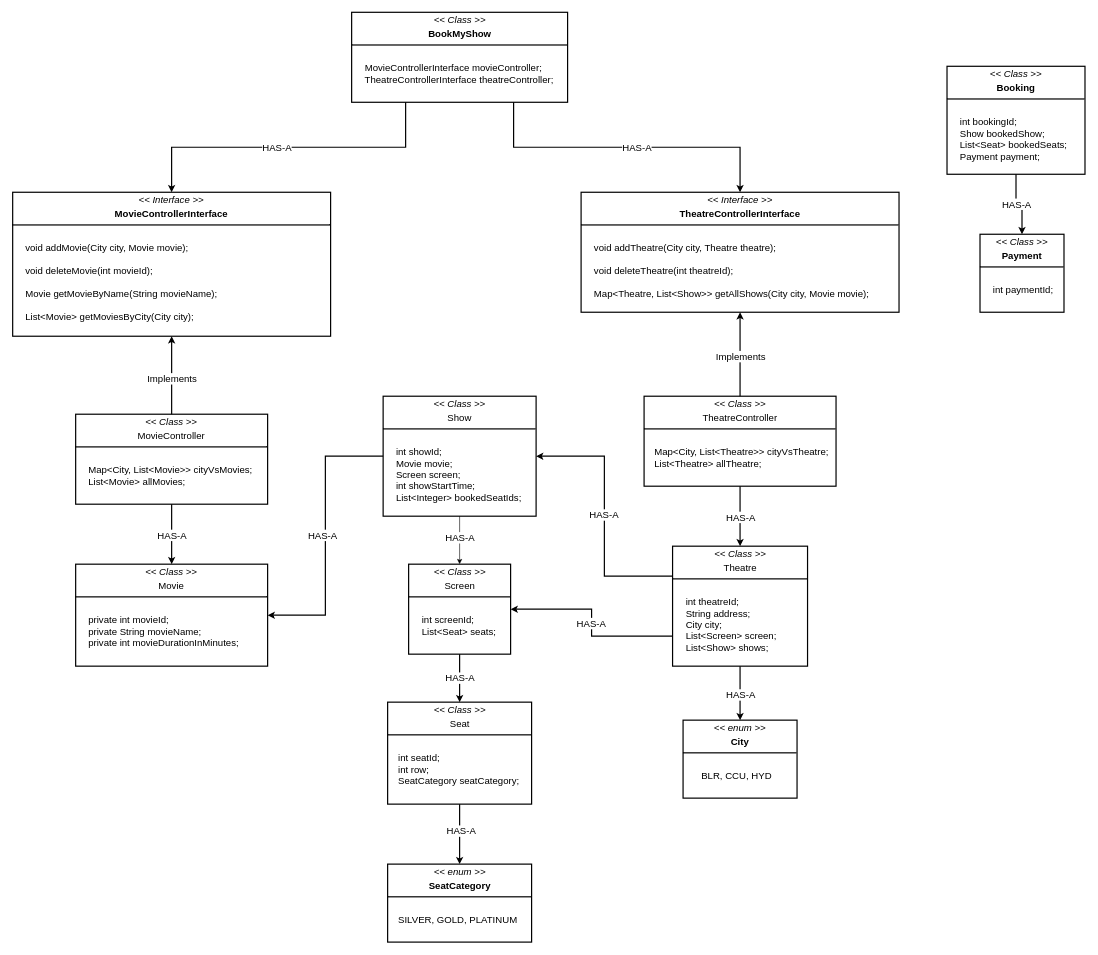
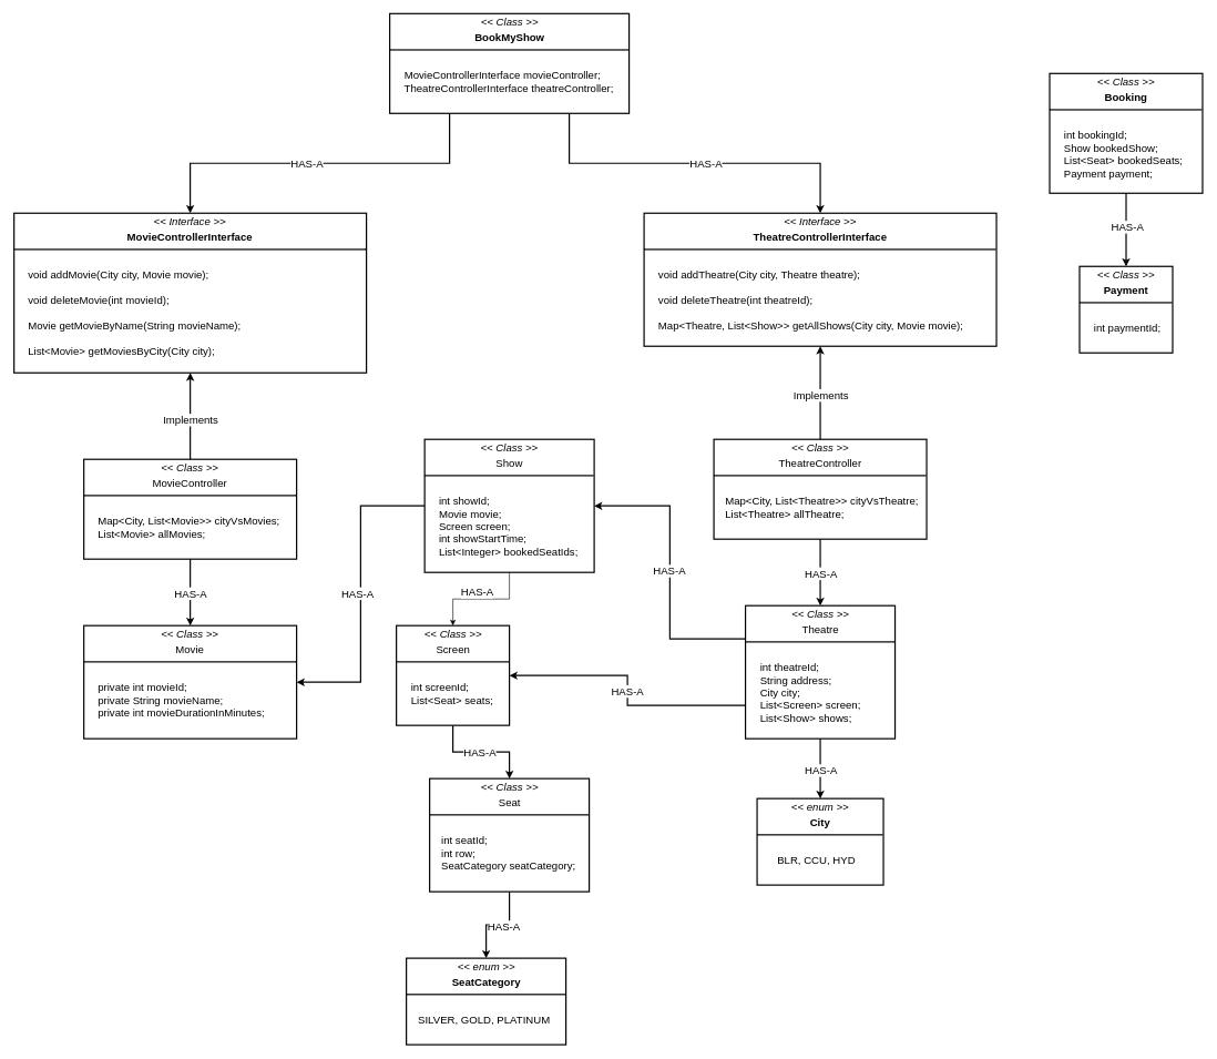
- <mxCell id="16" value="&lt;p style=&quot;margin: 4px 0px 0px; text-align: center;&quot;&gt;&lt;span style=&quot;background-color: initial;&quot;&gt;&lt;font&gt;&lt;i&gt;&amp;lt;&amp;lt; Class &amp;gt;&amp;gt;&lt;/i&gt;&lt;/font&gt;&lt;/span&gt;&lt;/p&gt;&lt;p style=&quot;margin: 4px 0px 0px; text-align: center;&quot;&gt;&lt;b&gt;Payment&lt;/b&gt;&lt;/p&gt;&lt;hr style=&quot;border-style: solid;&quot;&gt;&lt;p style=&quot;margin: 0px 0px 0px 4px;&quot;&gt;&lt;font&gt;&lt;br&gt;&lt;/font&gt;&lt;/p&gt;&lt;p style=&quot;margin: 0px 0px 0px 4px;&quot;&gt;&lt;span style=&quot;background-color: transparent;&quot;&gt;&amp;nbsp; &amp;nbsp;&amp;nbsp;&lt;/span&gt;&lt;span style=&quot;background-color: transparent;&quot;&gt;int paymentId;&lt;/span&gt;&lt;/p&gt;&lt;p style=&quot;margin: 0px 0px 0px 4px;&quot;&gt;&lt;span style=&quot;background-color: transparent;&quot;&gt;&lt;br&gt;&lt;/span&gt;&lt;/p&gt;&lt;p style=&quot;margin: 0px 0px 0px 4px;&quot;&gt;&lt;/p&gt;" style="verticalAlign=top;align=left;overflow=fill;html=1;whiteSpace=wrap;strokeWidth=2;fontSize=16;fillColor=none;spacing=2;" vertex="1" parent="1"><mxGeometry x="1633" y="390" width="140" height="130" as="geometry" /></mxCell>
+ <mxCell id="16" value="&lt;p style=&quot;margin: 4px 0px 0px; text-align: center;&quot;&gt;&lt;span style=&quot;background-color: initial;&quot;&gt;&lt;font&gt;&lt;i&gt;&amp;lt;&amp;lt; Class &amp;gt;&amp;gt;&lt;/i&gt;&lt;/font&gt;&lt;/span&gt;&lt;/p&gt;&lt;p style=&quot;margin: 4px 0px 0px; text-align: center;&quot;&gt;&lt;b&gt;Payment&lt;/b&gt;&lt;/p&gt;&lt;hr style=&quot;border-style: solid;&quot;&gt;&lt;p style=&quot;margin: 0px 0px 0px 4px;&quot;&gt;&lt;font&gt;&lt;br&gt;&lt;/font&gt;&lt;/p&gt;&lt;p style=&quot;margin: 0px 0px 0px 4px;&quot;&gt;&lt;span style=&quot;background-color: transparent;&quot;&gt;&amp;nbsp; &amp;nbsp;&amp;nbsp;&lt;/span&gt;&lt;span style=&quot;background-color: transparent;&quot;&gt;int paymentId;&lt;/span&gt;&lt;/p&gt;&lt;p style=&quot;margin: 0px 0px 0px 4px;&quot;&gt;&lt;span style=&quot;background-color: transparent;&quot;&gt;&lt;br&gt;&lt;/span&gt;&lt;/p&gt;&lt;p style=&quot;margin: 0px 0px 0px 4px;&quot;&gt;&lt;/p&gt;" style="verticalAlign=top;align=left;overflow=fill;html=1;whiteSpace=wrap;strokeWidth=2;fontSize=16;fillColor=none;spacing=2;" vertex="1" parent="1"><mxGeometry x="1623" y="400" width="140" height="130" as="geometry" /></mxCell>
- <mxCell id="34" value="&lt;p style=&quot;margin: 4px 0px 0px; text-align: center;&quot;&gt;&lt;span style=&quot;background-color: initial;&quot;&gt;&lt;font&gt;&lt;i&gt;&amp;lt;&amp;lt; Class &amp;gt;&amp;gt;&lt;/i&gt;&lt;/font&gt;&lt;/span&gt;&lt;/p&gt;&lt;p style=&quot;margin: 4px 0px 0px; text-align: center;&quot;&gt;Screen&lt;/p&gt;&lt;hr style=&quot;border-style: solid;&quot;&gt;&lt;p style=&quot;margin: 0px 0px 0px 4px;&quot;&gt;&lt;font&gt;&lt;br&gt;&lt;/font&gt;&lt;/p&gt;&lt;p style=&quot;margin: 0px 0px 0px 4px;&quot;&gt;&amp;nbsp; &amp;nbsp;&amp;nbsp;&lt;span style=&quot;background-color: transparent;&quot;&gt;int screenId;&lt;/span&gt;&lt;/p&gt;&lt;p style=&quot;margin: 0px 0px 0px 4px;&quot;&gt;&amp;nbsp; &amp;nbsp; List&amp;lt;Seat&amp;gt; seats;&lt;/p&gt;" style="verticalAlign=top;align=left;overflow=fill;html=1;whiteSpace=wrap;strokeWidth=2;fontSize=16;fillColor=none;spacing=2;" vertex="1" parent="1"><mxGeometry x="680.5" y="940" width="170" height="150" as="geometry" /></mxCell>
+ <mxCell id="34" value="&lt;p style=&quot;margin: 4px 0px 0px; text-align: center;&quot;&gt;&lt;span style=&quot;background-color: initial;&quot;&gt;&lt;font&gt;&lt;i&gt;&amp;lt;&amp;lt; Class &amp;gt;&amp;gt;&lt;/i&gt;&lt;/font&gt;&lt;/span&gt;&lt;/p&gt;&lt;p style=&quot;margin: 4px 0px 0px; text-align: center;&quot;&gt;Screen&lt;/p&gt;&lt;hr style=&quot;border-style: solid;&quot;&gt;&lt;p style=&quot;margin: 0px 0px 0px 4px;&quot;&gt;&lt;font&gt;&lt;br&gt;&lt;/font&gt;&lt;/p&gt;&lt;p style=&quot;margin: 0px 0px 0px 4px;&quot;&gt;&amp;nbsp; &amp;nbsp;&amp;nbsp;&lt;span style=&quot;background-color: transparent;&quot;&gt;int screenId;&lt;/span&gt;&lt;/p&gt;&lt;p style=&quot;margin: 0px 0px 0px 4px;&quot;&gt;&amp;nbsp; &amp;nbsp; List&amp;lt;Seat&amp;gt; seats;&lt;/p&gt;" style="verticalAlign=top;align=left;overflow=fill;html=1;whiteSpace=wrap;strokeWidth=2;fontSize=16;fillColor=none;spacing=2;" vertex="1" parent="1"><mxGeometry x="595.5" y="940" width="170" height="150" as="geometry" /></mxCell>
- <mxCell id="38" value="&lt;p style=&quot;margin: 4px 0px 0px; text-align: center;&quot;&gt;&lt;span style=&quot;background-color: initial;&quot;&gt;&lt;font&gt;&lt;i&gt;&amp;lt;&amp;lt; enum &amp;gt;&amp;gt;&lt;/i&gt;&lt;/font&gt;&lt;/span&gt;&lt;/p&gt;&lt;p style=&quot;margin: 4px 0px 0px; text-align: center;&quot;&gt;&lt;b&gt;SeatCategory&lt;/b&gt;&lt;/p&gt;&lt;hr style=&quot;border-style: solid;&quot;&gt;&lt;p style=&quot;margin: 0px 0px 0px 4px;&quot;&gt;&lt;font&gt;&lt;br&gt;&lt;/font&gt;&lt;/p&gt;&lt;p style=&quot;margin: 0px 0px 0px 4px;&quot;&gt;&amp;nbsp; &amp;nbsp;SILVER, GOLD, PLATINUM&lt;/p&gt;&lt;p style=&quot;margin: 0px 0px 0px 4px;&quot;&gt;&lt;span style=&quot;background-color: transparent;&quot;&gt;&lt;br&gt;&lt;/span&gt;&lt;/p&gt;&lt;p style=&quot;margin: 0px 0px 0px 4px;&quot;&gt;&lt;/p&gt;" style="verticalAlign=top;align=left;overflow=fill;html=1;whiteSpace=wrap;strokeWidth=2;fontSize=16;fillColor=none;spacing=2;" vertex="1" parent="1"><mxGeometry x="645.5" y="1440" width="240" height="130" as="geometry" /></mxCell>
+ <mxCell id="38" value="&lt;p style=&quot;margin: 4px 0px 0px; text-align: center;&quot;&gt;&lt;span style=&quot;background-color: initial;&quot;&gt;&lt;font&gt;&lt;i&gt;&amp;lt;&amp;lt; enum &amp;gt;&amp;gt;&lt;/i&gt;&lt;/font&gt;&lt;/span&gt;&lt;/p&gt;&lt;p style=&quot;margin: 4px 0px 0px; text-align: center;&quot;&gt;&lt;b&gt;SeatCategory&lt;/b&gt;&lt;/p&gt;&lt;hr style=&quot;border-style: solid;&quot;&gt;&lt;p style=&quot;margin: 0px 0px 0px 4px;&quot;&gt;&lt;font&gt;&lt;br&gt;&lt;/font&gt;&lt;/p&gt;&lt;p style=&quot;margin: 0px 0px 0px 4px;&quot;&gt;&amp;nbsp; &amp;nbsp;SILVER, GOLD, PLATINUM&lt;/p&gt;&lt;p style=&quot;margin: 0px 0px 0px 4px;&quot;&gt;&lt;span style=&quot;background-color: transparent;&quot;&gt;&lt;br&gt;&lt;/span&gt;&lt;/p&gt;&lt;p style=&quot;margin: 0px 0px 0px 4px;&quot;&gt;&lt;/p&gt;" style="verticalAlign=top;align=left;overflow=fill;html=1;whiteSpace=wrap;strokeWidth=2;fontSize=16;fillColor=none;spacing=2;" vertex="1" parent="1"><mxGeometry x="610.5" y="1440" width="240" height="130" as="geometry" /></mxCell>
